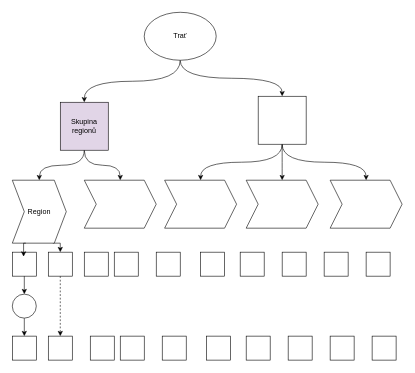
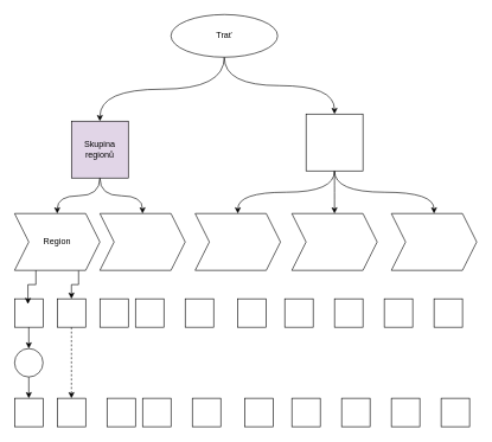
- <mxCell id="4" value="Trať" style="ellipse;whiteSpace=wrap;html=1;" vertex="1" parent="1"><mxGeometry x="240" y="20" width="120" height="80" as="geometry" /></mxCell>
+ <mxCell id="4" value="Trať" style="ellipse;whiteSpace=wrap;html=1;" vertex="1" parent="1"><mxGeometry x="240" y="20" width="150" height="60" as="geometry" /></mxCell>
- <mxCell id="13" value="Region" style="shape=step;perimeter=stepPerimeter;whiteSpace=wrap;html=1;fixedSize=1;" vertex="1" parent="1"><mxGeometry x="20" y="300" width="90" height="105" as="geometry" /></mxCell>
+ <mxCell id="13" value="Region" style="shape=step;perimeter=stepPerimeter;whiteSpace=wrap;html=1;fixedSize=1;" vertex="1" parent="1"><mxGeometry x="20" y="300" width="120" height="80" as="geometry" /></mxCell>
